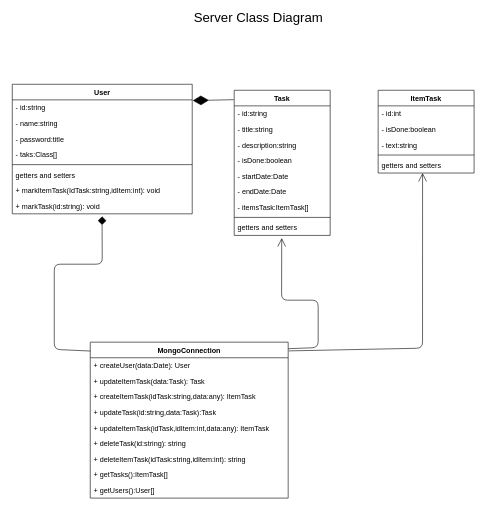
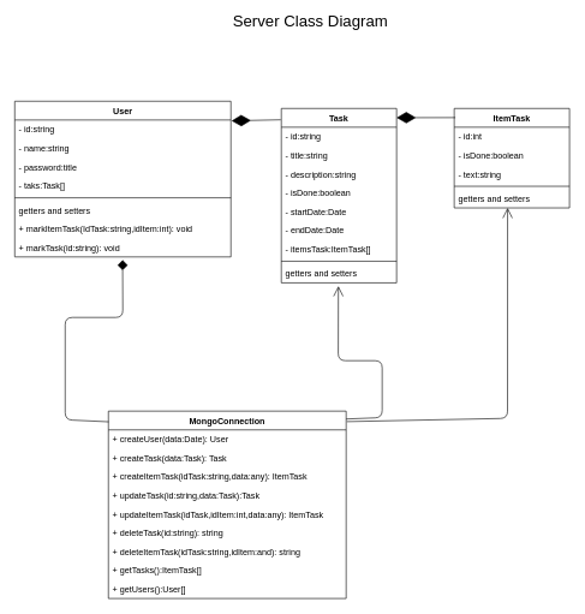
+ <mxCell id="27" value="" style="endArrow=diamondThin;endFill=1;endSize=24;html=1;entryX=1;entryY=0.053;entryDx=0;entryDy=0;entryPerimeter=0;exitX=0.01;exitY=0.092;exitDx=0;exitDy=0;exitPerimeter=0;" parent="1" source="21" target="11" edge="1"><mxGeometry width="160" relative="1" as="geometry"><mxPoint x="470" y="340" as="sourcePoint" /><mxPoint x="630" y="340" as="targetPoint" /></mxGeometry></mxCell>
- <mxCell id="6" value="- taks:Class[]" style="text;strokeColor=none;fillColor=none;align=left;verticalAlign=top;spacingLeft=4;spacingRight=4;overflow=hidden;rotatable=0;points=[[0,0.5],[1,0.5]];portConstraint=eastwest;" parent="2" vertex="1"><mxGeometry y="104" width="300" height="26" as="geometry" /></mxCell>
+ <mxCell id="6" value="- taks:Task[]" style="text;strokeColor=none;fillColor=none;align=left;verticalAlign=top;spacingLeft=4;spacingRight=4;overflow=hidden;rotatable=0;points=[[0,0.5],[1,0.5]];portConstraint=eastwest;" parent="2" vertex="1"><mxGeometry y="104" width="300" height="26" as="geometry" /></mxCell>
- <mxCell id="32" value="+ updateItemTask(data:Task): Task" style="text;strokeColor=none;fillColor=none;align=left;verticalAlign=top;spacingLeft=4;spacingRight=4;overflow=hidden;rotatable=0;points=[[0,0.5],[1,0.5]];portConstraint=eastwest;" vertex="1" parent="30"><mxGeometry y="52" width="330" height="26" as="geometry" /></mxCell>
+ <mxCell id="32" value="+ createTask(data:Task): Task" style="text;strokeColor=none;fillColor=none;align=left;verticalAlign=top;spacingLeft=4;spacingRight=4;overflow=hidden;rotatable=0;points=[[0,0.5],[1,0.5]];portConstraint=eastwest;" vertex="1" parent="30"><mxGeometry y="52" width="330" height="26" as="geometry" /></mxCell>
- <mxCell id="37" value="+ deleteItemTask(idTask:string,idItem:int): string" style="text;strokeColor=none;fillColor=none;align=left;verticalAlign=top;spacingLeft=4;spacingRight=4;overflow=hidden;rotatable=0;points=[[0,0.5],[1,0.5]];portConstraint=eastwest;" parent="30" vertex="1"><mxGeometry y="182" width="330" height="26" as="geometry" /></mxCell>
+ <mxCell id="37" value="+ deleteItemTask(idTask:string,idItem:and): string" style="text;strokeColor=none;fillColor=none;align=left;verticalAlign=top;spacingLeft=4;spacingRight=4;overflow=hidden;rotatable=0;points=[[0,0.5],[1,0.5]];portConstraint=eastwest;" parent="30" vertex="1"><mxGeometry y="182" width="330" height="26" as="geometry" /></mxCell>
